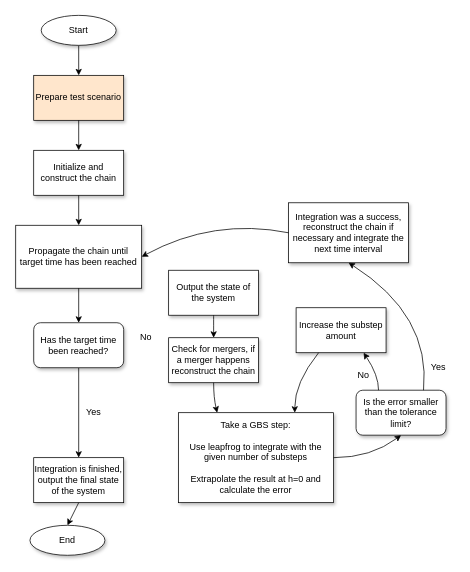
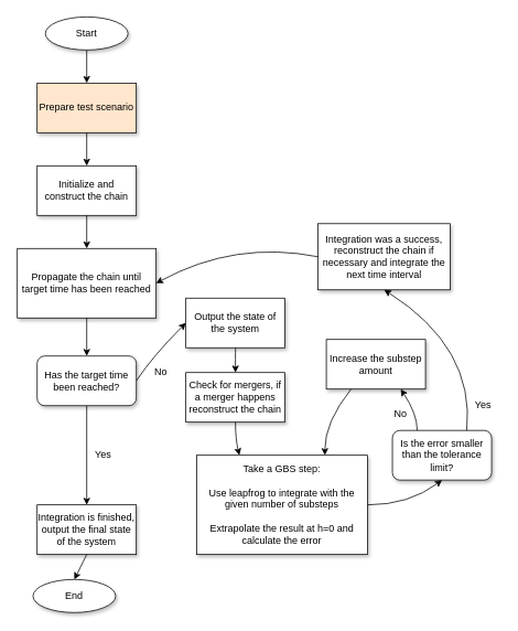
+ <mxCell id="23" value="" style="endArrow=classic;html=1;exitX=1;exitY=0.5;exitDx=0;exitDy=0;entryX=0;entryY=0.5;entryDx=0;entryDy=0;curved=1;" edge="1" parent="1" source="25" target="8"><mxGeometry width="50" height="50" relative="1" as="geometry"><mxPoint x="169" y="509.588" as="sourcePoint" /><mxPoint x="234" y="440" as="targetPoint" /><Array as="points"><mxPoint x="184" y="430" /></Array></mxGeometry></mxCell>
